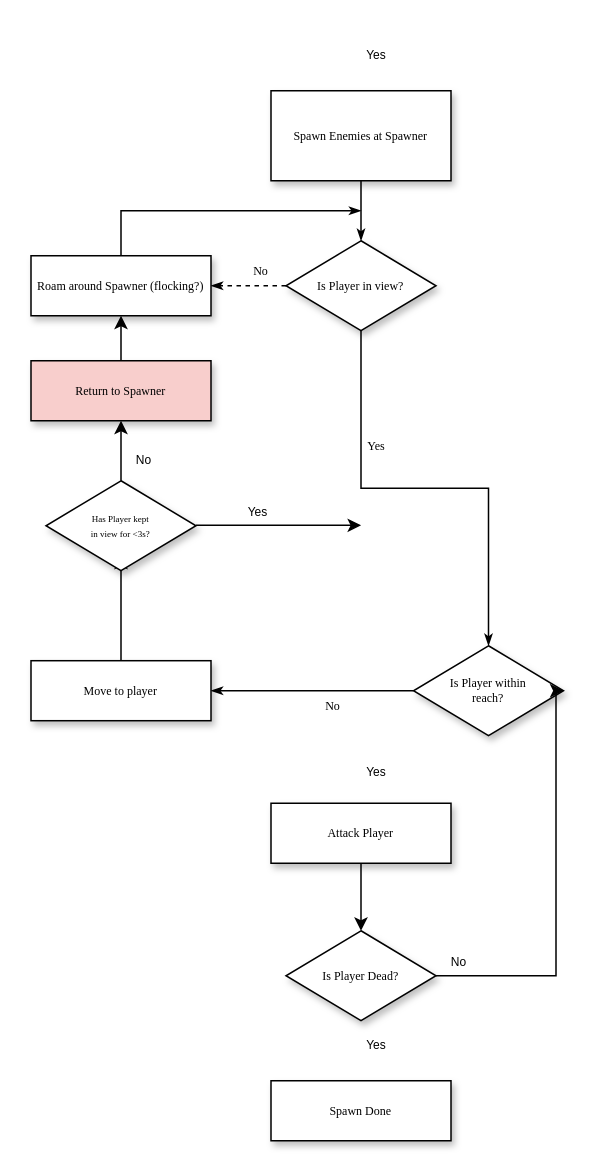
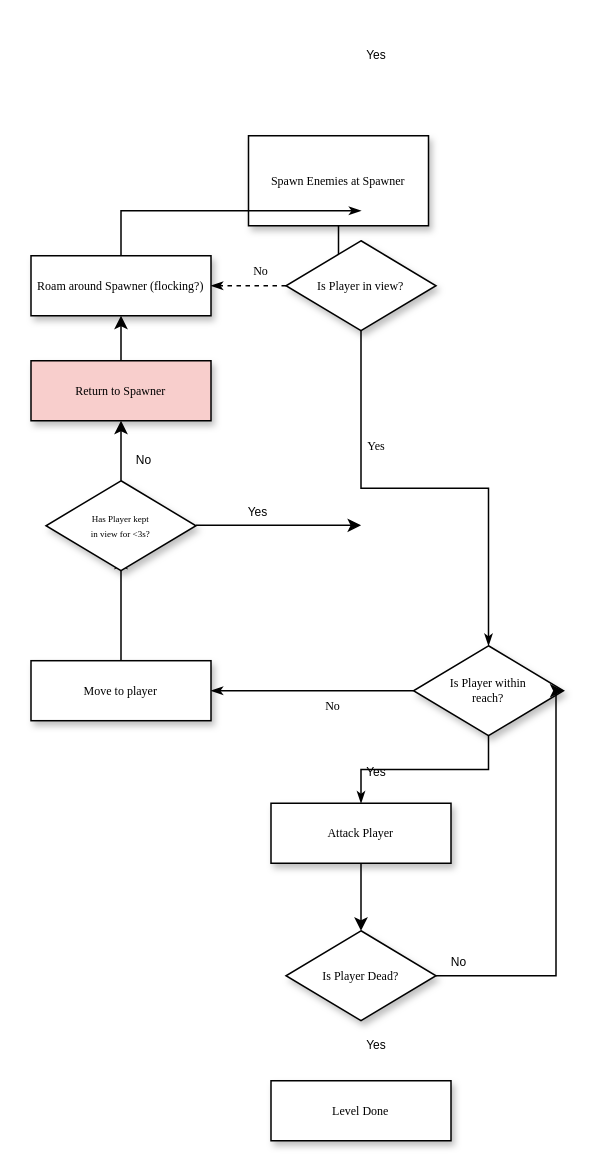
- <mxCell id="3" value="Spawn Enemies at Spawner" style="rounded=0;whiteSpace=wrap;html=1;shadow=1;labelBackgroundColor=none;strokeWidth=1;fontFamily=Verdana;fontSize=8;align=center;" parent="1" vertex="1"><mxGeometry x="180" y="60" width="120" height="60" as="geometry" /></mxCell>
+ <mxCell id="3" value="Spawn Enemies at Spawner" style="rounded=0;whiteSpace=wrap;html=1;shadow=1;labelBackgroundColor=none;strokeWidth=1;fontFamily=Verdana;fontSize=8;align=center;" parent="1" vertex="1"><mxGeometry x="165" y="90" width="120" height="60" as="geometry" /></mxCell>
+ <mxCell id="13" style="edgeStyle=orthogonalEdgeStyle;rounded=0;html=1;labelBackgroundColor=none;startSize=5;endArrow=classicThin;endFill=1;endSize=5;jettySize=auto;orthogonalLoop=1;strokeWidth=1;fontFamily=Verdana;fontSize=8;exitX=0.5;exitY=1;exitDx=0;exitDy=0;entryX=0.5;entryY=0;entryDx=0;entryDy=0;" parent="1" source="8" target="15" edge="1"><mxGeometry relative="1" as="geometry" /></mxCell>
- <mxCell id="18" value="Spawn Done" style="whiteSpace=wrap;html=1;rounded=0;shadow=1;labelBackgroundColor=none;strokeWidth=1;fontFamily=Verdana;fontSize=8;align=center;" parent="1" vertex="1"><mxGeometry x="180" y="720" width="120" height="40" as="geometry" /></mxCell>
+ <mxCell id="18" value="Level Done" style="whiteSpace=wrap;html=1;rounded=0;shadow=1;labelBackgroundColor=none;strokeWidth=1;fontFamily=Verdana;fontSize=8;align=center;" parent="1" vertex="1"><mxGeometry x="180" y="720" width="120" height="40" as="geometry" /></mxCell>
